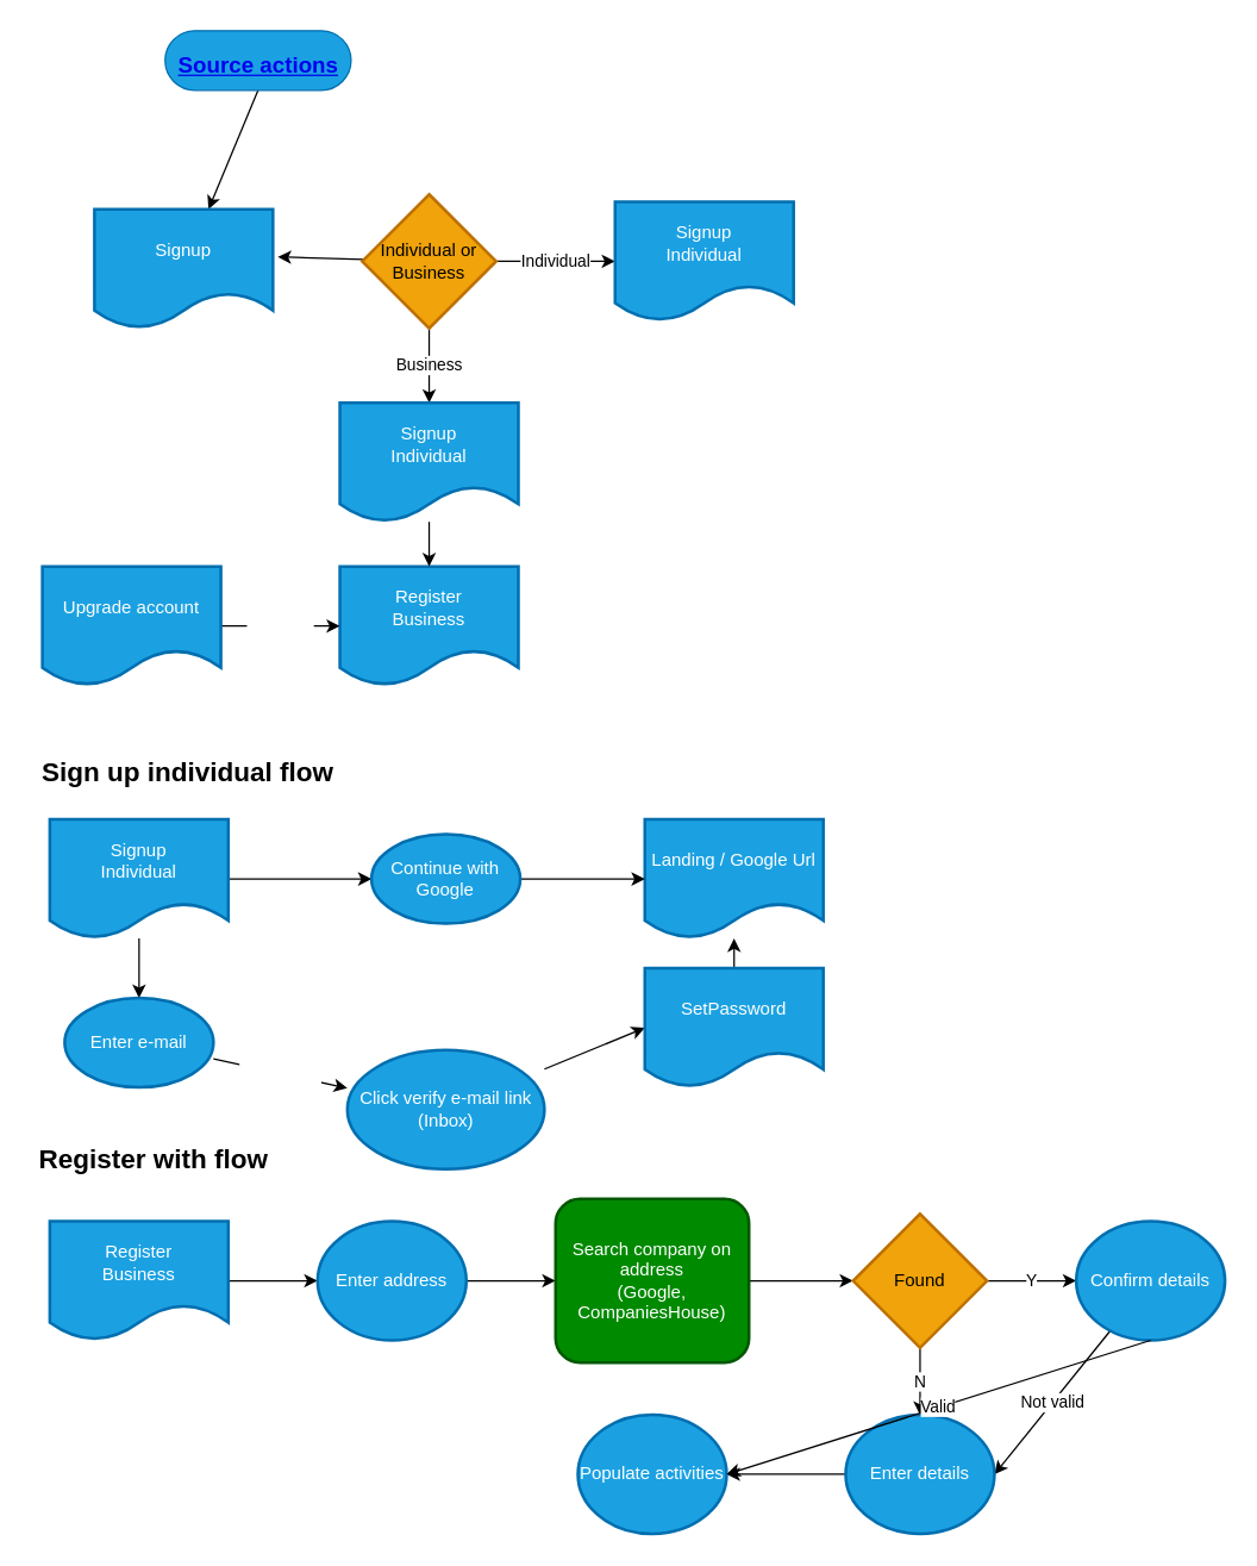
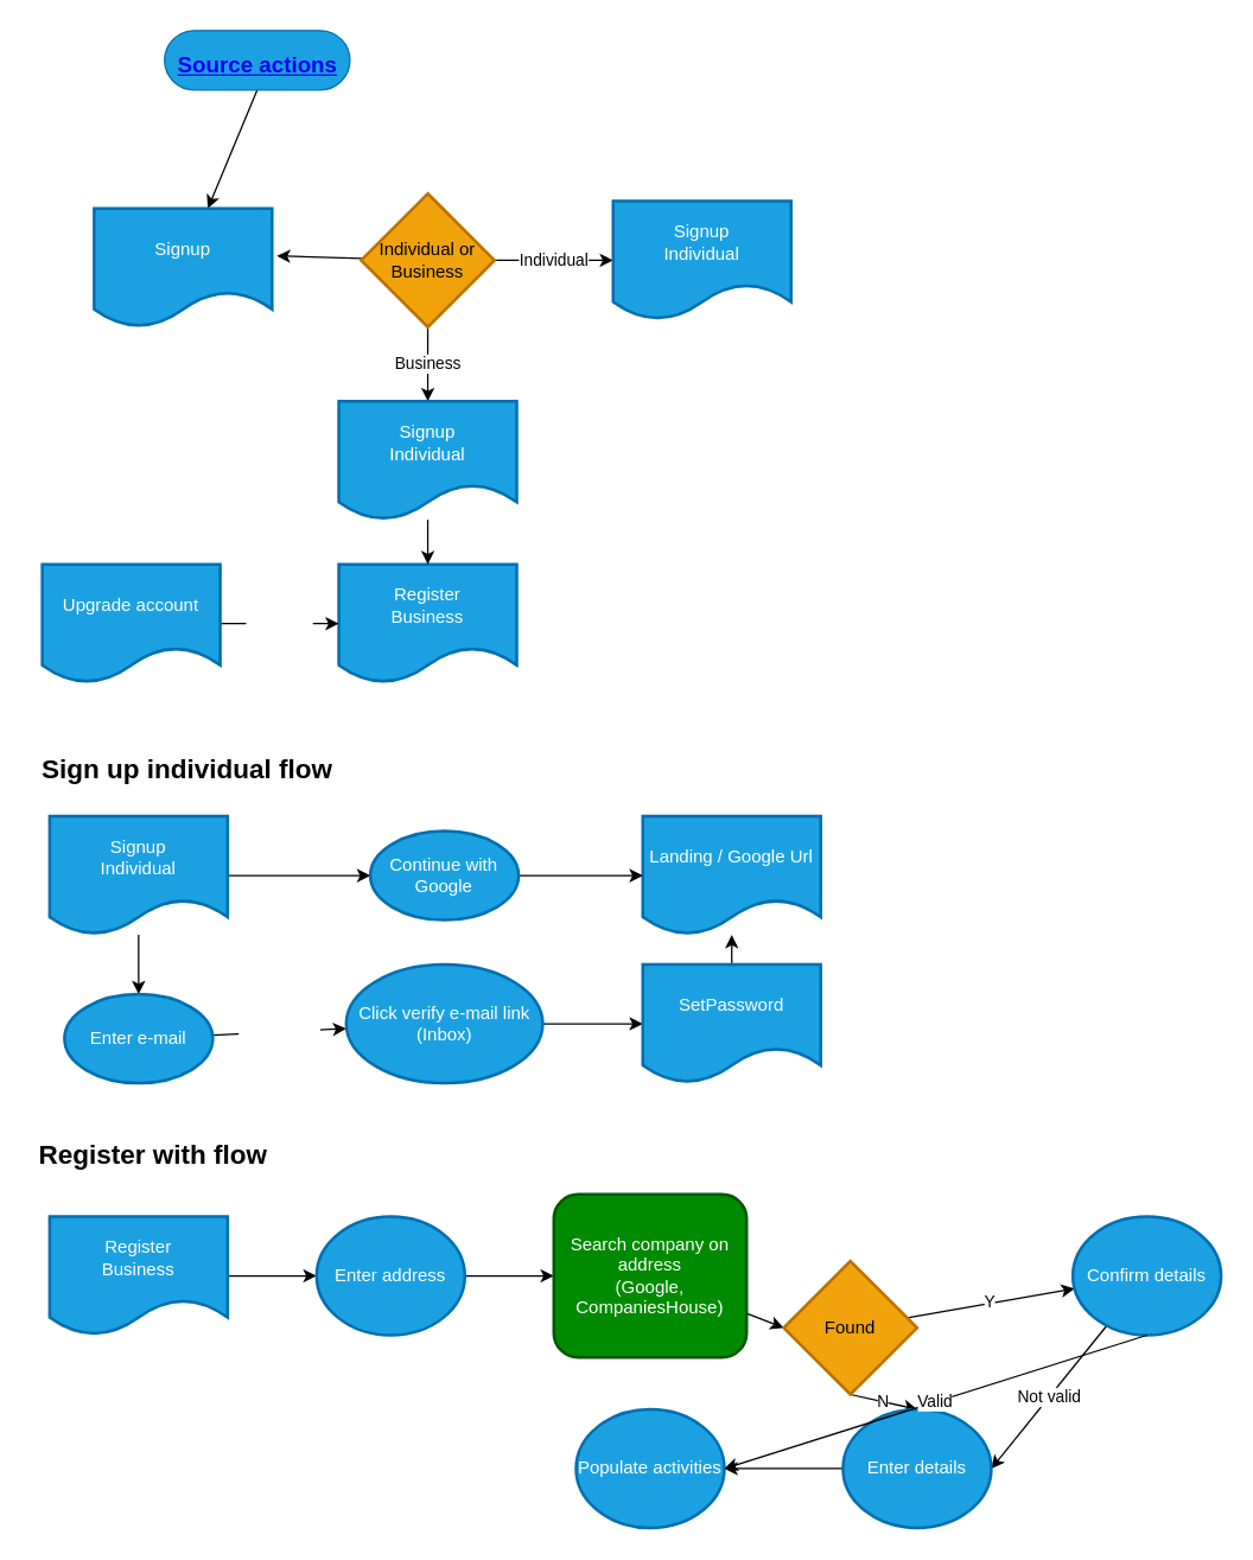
- <mxCell id="23" value="&lt;span style=&quot;&quot;&gt;Click verify e-mail link&lt;br&gt;(Inbox)&lt;br&gt;&lt;/span&gt;" style="strokeWidth=2;html=1;shape=mxgraph.flowchart.start_1;whiteSpace=wrap;fillColor=#1ba1e2;fontColor=#FFFFFF;strokeColor=#006EAF;" parent="1" vertex="1"><mxGeometry x="233" y="705" width="132.5" height="80" as="geometry" /></mxCell>
+ <mxCell id="23" value="&lt;span style=&quot;&quot;&gt;Click verify e-mail link&lt;br&gt;(Inbox)&lt;br&gt;&lt;/span&gt;" style="strokeWidth=2;html=1;shape=mxgraph.flowchart.start_1;whiteSpace=wrap;fillColor=#1ba1e2;fontColor=#FFFFFF;strokeColor=#006EAF;" parent="1" vertex="1"><mxGeometry x="233" y="650" width="132.5" height="80" as="geometry" /></mxCell>
- <mxCell id="37" value="Found" style="rhombus;whiteSpace=wrap;html=1;fillColor=#f0a30a;strokeColor=#BD7000;strokeWidth=2;fontColor=#000000;" vertex="1" parent="1"><mxGeometry x="573" y="815" width="90" height="90" as="geometry" /></mxCell>
+ <mxCell id="37" value="Found" style="rhombus;whiteSpace=wrap;html=1;fillColor=#f0a30a;strokeColor=#BD7000;strokeWidth=2;fontColor=#000000;" vertex="1" parent="1"><mxGeometry x="528" y="850" width="90" height="90" as="geometry" /></mxCell>
